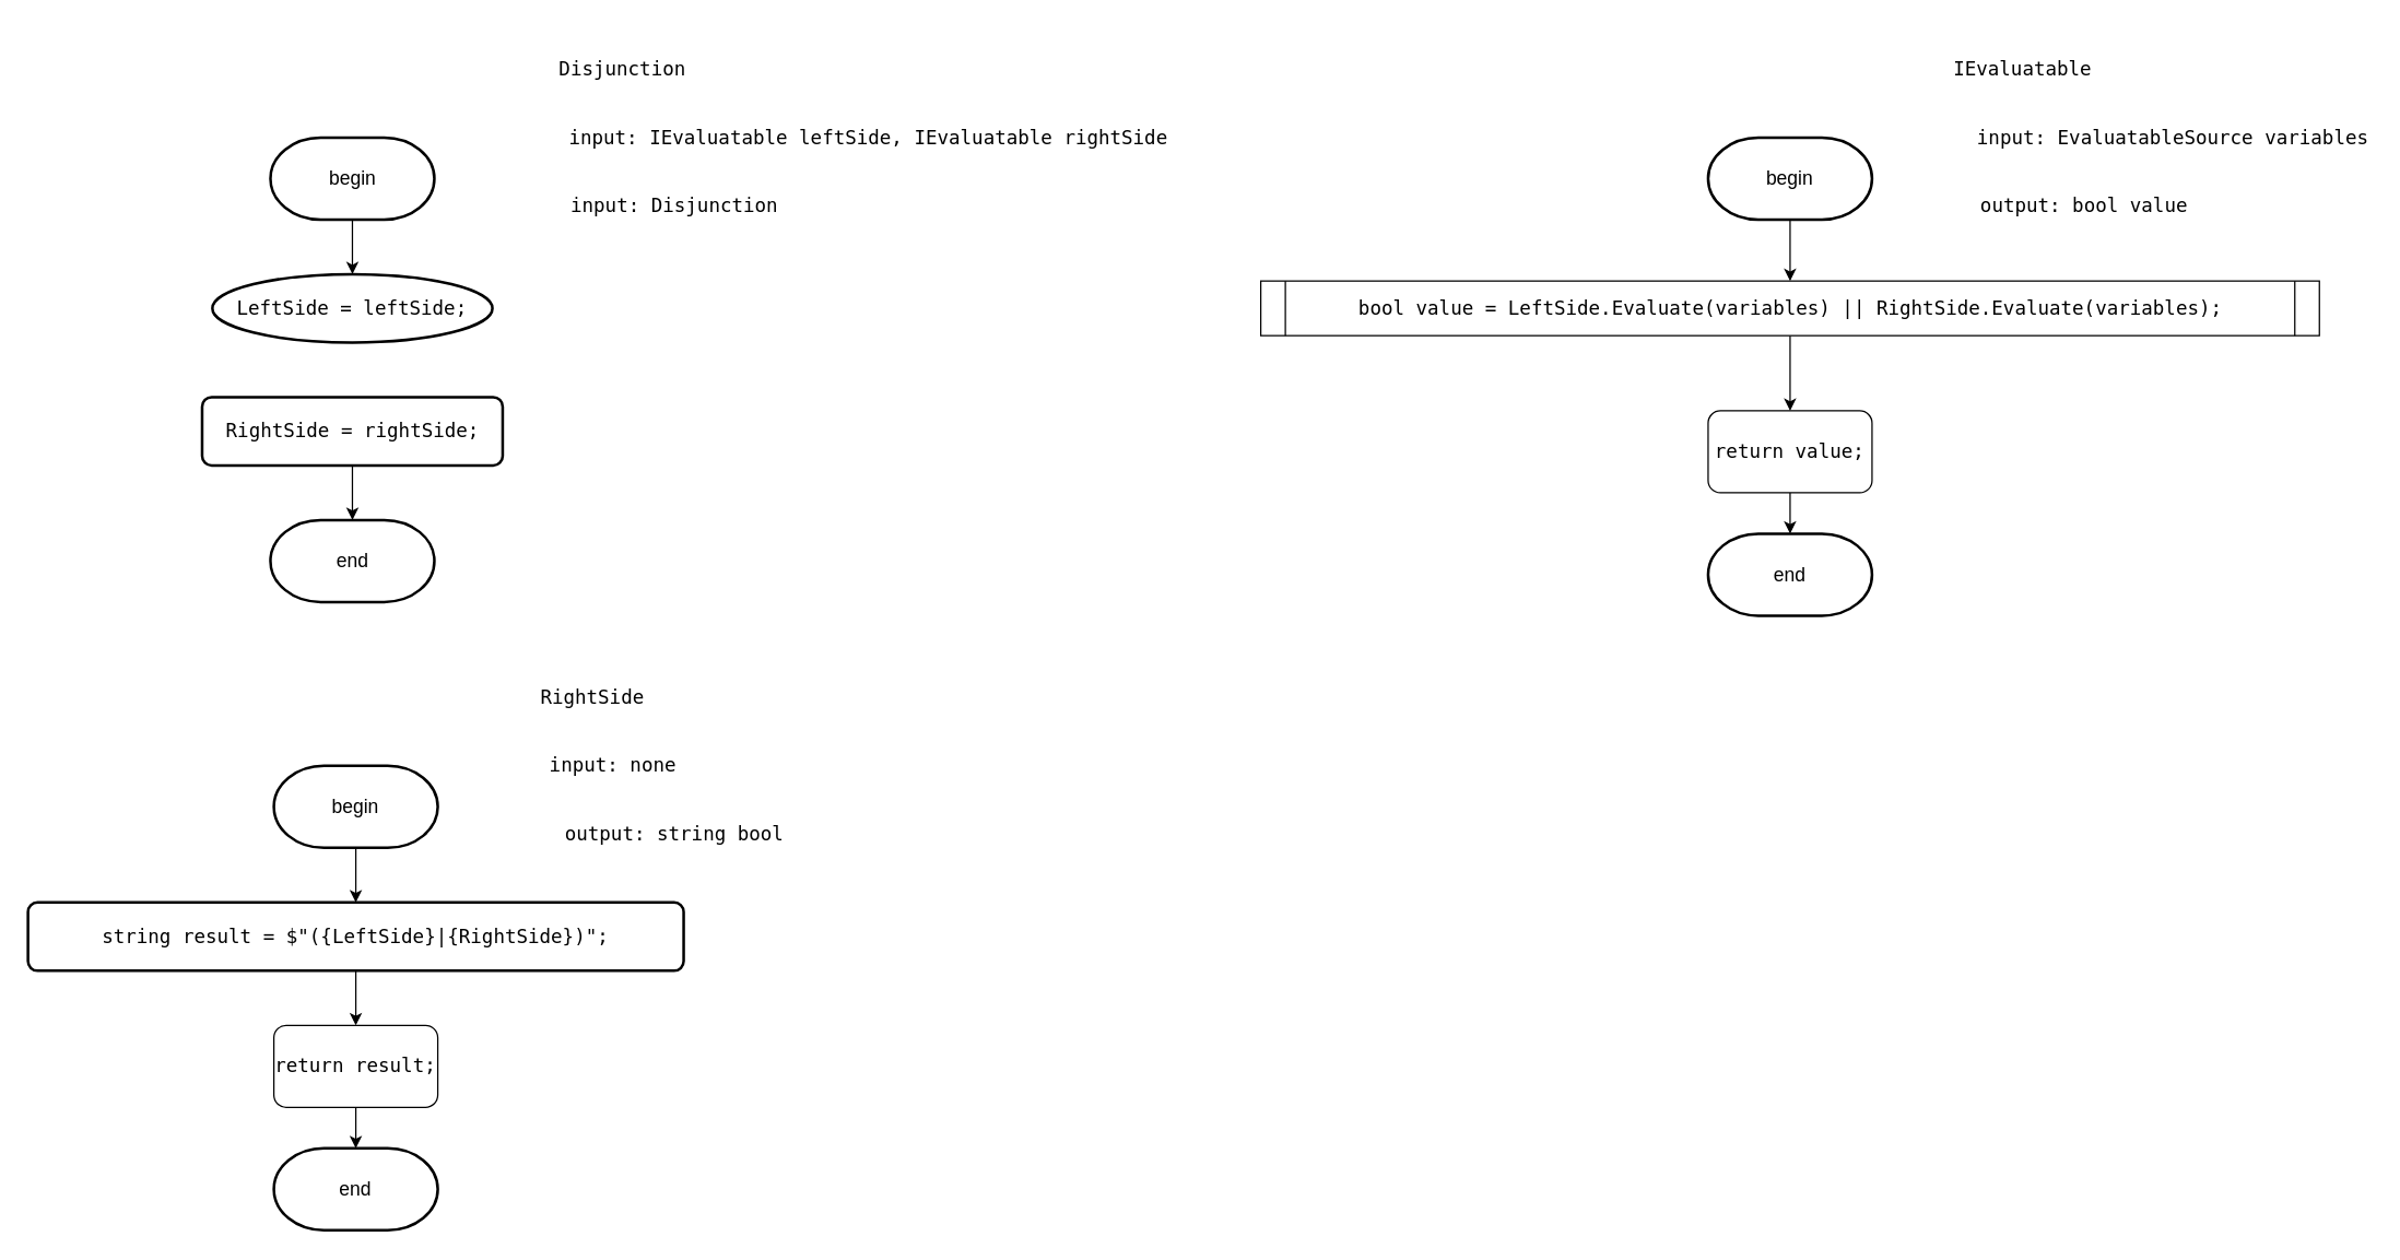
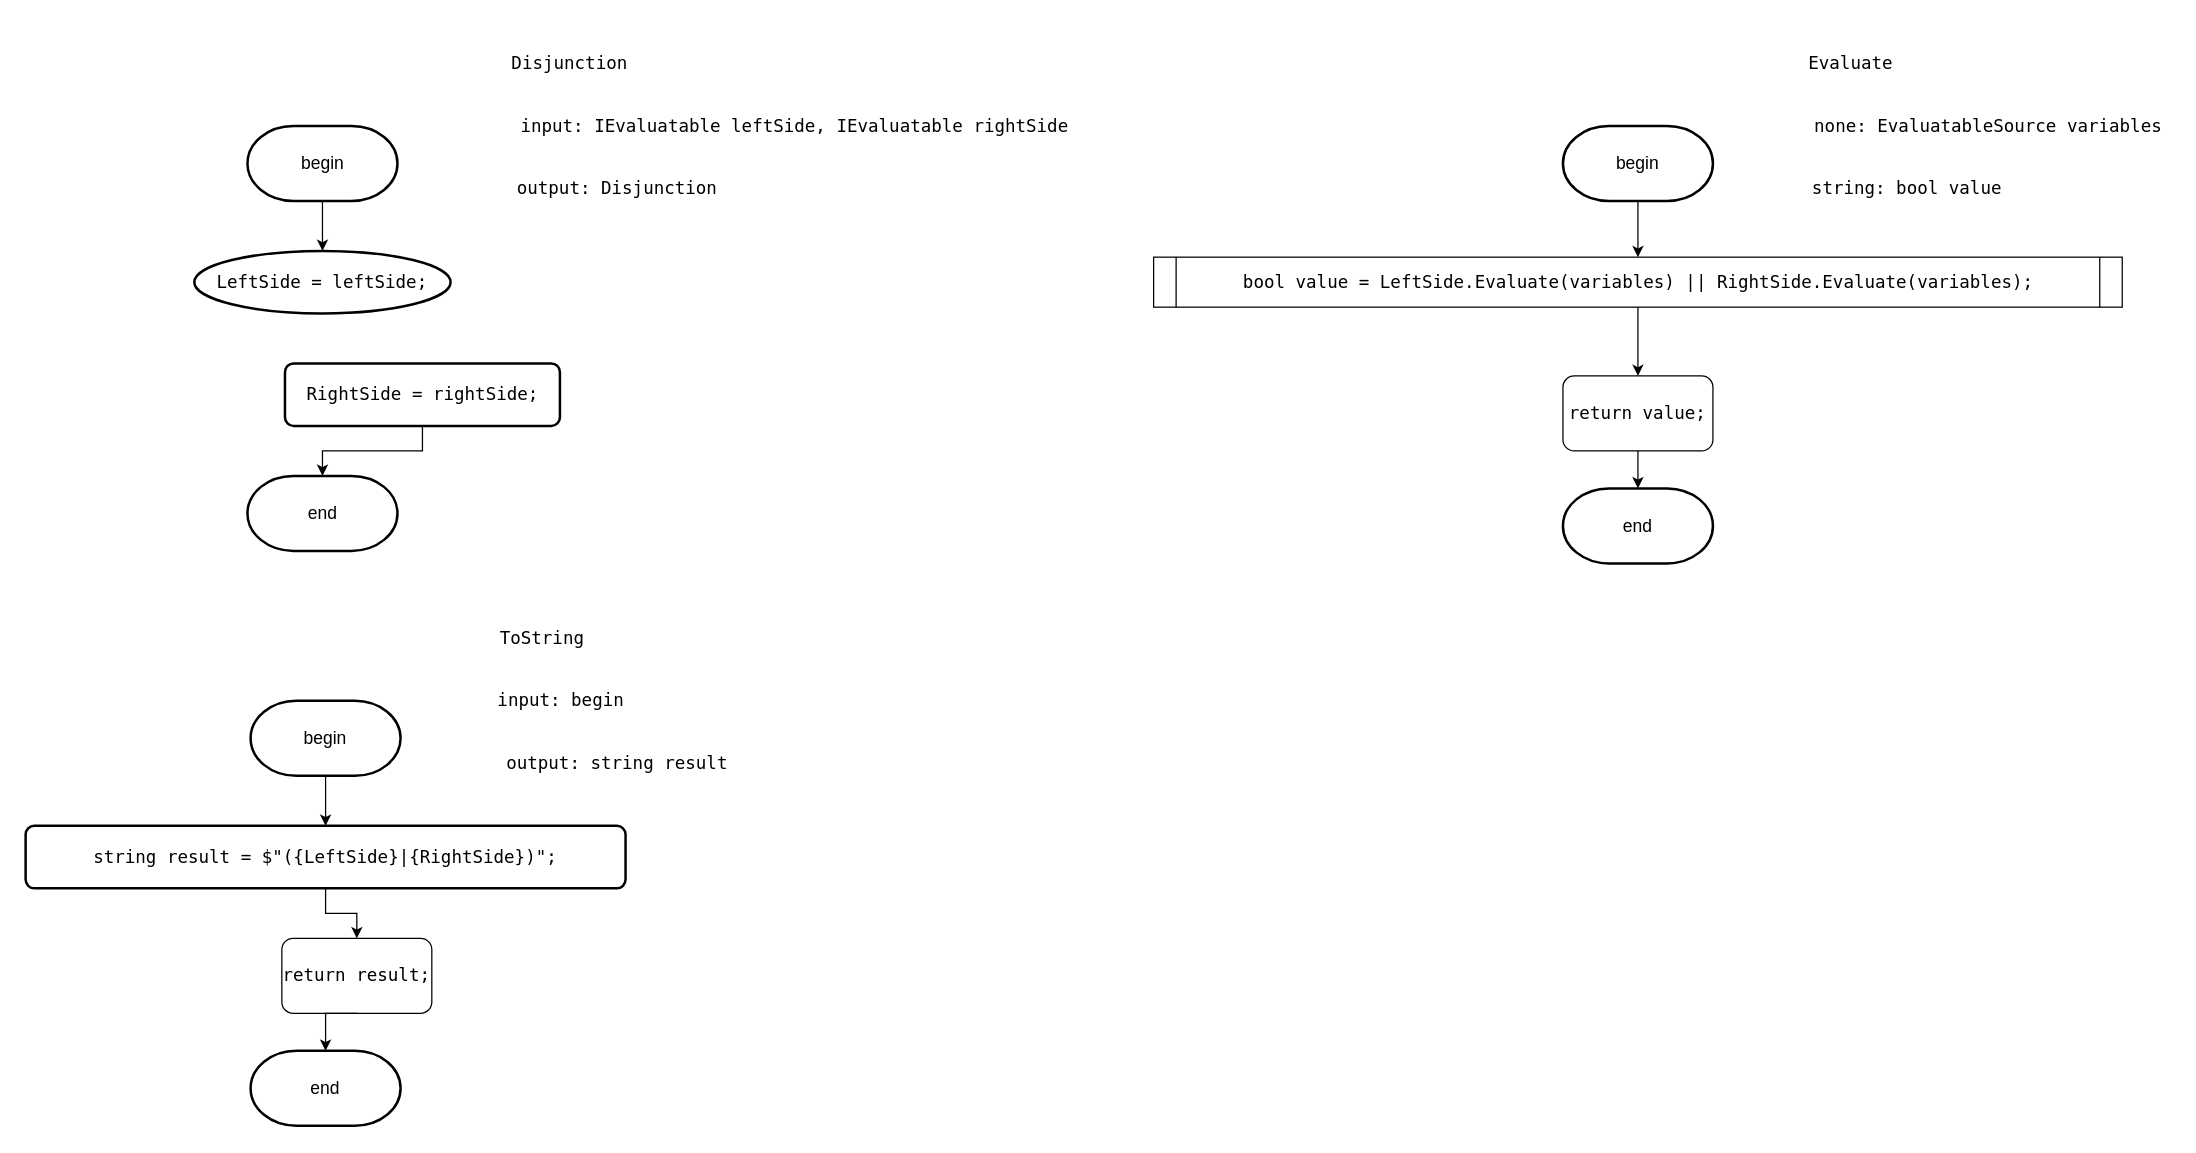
- <mxCell id="11" value="&lt;pre style=&quot;font-family: &amp;quot;JetBrains Mono&amp;quot;, monospace;&quot;&gt;IEvaluatable&lt;/pre&gt;" style="text;html=1;align=center;verticalAlign=middle;resizable=0;points=[];autosize=1;strokeColor=none;fillColor=none;labelBackgroundColor=none;fontSize=14;fontColor=#000000;" parent="1" vertex="1"><mxGeometry x="1435" y="20" width="90" height="60" as="geometry" /></mxCell>
+ <mxCell id="11" value="&lt;pre style=&quot;font-family: &amp;quot;JetBrains Mono&amp;quot;, monospace;&quot;&gt;Evaluate&lt;/pre&gt;" style="text;html=1;align=center;verticalAlign=middle;resizable=0;points=[];autosize=1;strokeColor=none;fillColor=none;labelBackgroundColor=none;fontSize=14;fontColor=#000000;" parent="1" vertex="1"><mxGeometry x="1435" y="20" width="90" height="60" as="geometry" /></mxCell>
- <mxCell id="14" value="&lt;pre style=&quot;font-family: &amp;quot;JetBrains Mono&amp;quot;, monospace;&quot;&gt;input: EvaluatableSource &lt;span style=&quot;white-space-collapse: collapse;&quot;&gt;variables&lt;/span&gt;&lt;/pre&gt;" style="text;html=1;align=center;verticalAlign=middle;resizable=0;points=[];autosize=1;strokeColor=none;fillColor=none;labelBackgroundColor=none;fontSize=14;fontColor=#000000;" parent="1" vertex="1"><mxGeometry x="1445" y="70" width="290" height="60" as="geometry" /></mxCell>
+ <mxCell id="14" value="&lt;pre style=&quot;font-family: &amp;quot;JetBrains Mono&amp;quot;, monospace;&quot;&gt;none: EvaluatableSource &lt;span style=&quot;white-space-collapse: collapse;&quot;&gt;variables&lt;/span&gt;&lt;/pre&gt;" style="text;html=1;align=center;verticalAlign=middle;resizable=0;points=[];autosize=1;strokeColor=none;fillColor=none;labelBackgroundColor=none;fontSize=14;fontColor=#000000;" parent="1" vertex="1"><mxGeometry x="1445" y="70" width="290" height="60" as="geometry" /></mxCell>
- <mxCell id="8" value="&lt;pre style=&quot;font-family: &amp;quot;JetBrains Mono&amp;quot;, monospace;&quot;&gt;input: Disjunction&lt;/pre&gt;" style="text;html=1;align=center;verticalAlign=middle;resizable=0;points=[];autosize=1;strokeColor=none;fillColor=none;labelBackgroundColor=none;fontSize=14;fontColor=#000000;" parent="1" vertex="1"><mxGeometry x="407.5" y="120" width="170" height="60" as="geometry" /></mxCell>
+ <mxCell id="8" value="&lt;pre style=&quot;font-family: &amp;quot;JetBrains Mono&amp;quot;, monospace;&quot;&gt;output: Disjunction&lt;/pre&gt;" style="text;html=1;align=center;verticalAlign=middle;resizable=0;points=[];autosize=1;strokeColor=none;fillColor=none;labelBackgroundColor=none;fontSize=14;fontColor=#000000;" parent="1" vertex="1"><mxGeometry x="407.5" y="120" width="170" height="60" as="geometry" /></mxCell>
- <mxCell id="15" value="&lt;pre style=&quot;font-family: &amp;quot;JetBrains Mono&amp;quot;, monospace;&quot;&gt;output: bool value&lt;/pre&gt;" style="text;html=1;align=center;verticalAlign=middle;resizable=0;points=[];autosize=1;strokeColor=none;fillColor=none;labelBackgroundColor=none;fontSize=14;fontColor=#000000;" parent="1" vertex="1"><mxGeometry x="1445" y="120" width="160" height="60" as="geometry" /></mxCell>
+ <mxCell id="15" value="&lt;pre style=&quot;font-family: &amp;quot;JetBrains Mono&amp;quot;, monospace;&quot;&gt;string: bool value&lt;/pre&gt;" style="text;html=1;align=center;verticalAlign=middle;resizable=0;points=[];autosize=1;strokeColor=none;fillColor=none;labelBackgroundColor=none;fontSize=14;fontColor=#000000;" parent="1" vertex="1"><mxGeometry x="1445" y="120" width="160" height="60" as="geometry" /></mxCell>
- <mxCell id="6" value="&lt;div style=&quot;&quot;&gt;&lt;pre style=&quot;font-family: &amp;quot;JetBrains Mono&amp;quot;, monospace;&quot;&gt;&lt;div&gt;&lt;pre style=&quot;font-family: &amp;quot;JetBrains Mono&amp;quot;, monospace;&quot;&gt;RightSide = &lt;span style=&quot;&quot;&gt;rightSide&lt;/span&gt;;&lt;/pre&gt;&lt;/div&gt;&lt;/pre&gt;&lt;/div&gt;" style="rounded=1;whiteSpace=wrap;html=1;absoluteArcSize=1;arcSize=14;strokeWidth=2;labelBackgroundColor=none;fontSize=14;fontColor=#000000;" parent="1" vertex="1"><mxGeometry x="147.5" y="290" width="220" height="50" as="geometry" /></mxCell>
+ <mxCell id="6" value="&lt;div style=&quot;&quot;&gt;&lt;pre style=&quot;font-family: &amp;quot;JetBrains Mono&amp;quot;, monospace;&quot;&gt;&lt;div&gt;&lt;pre style=&quot;font-family: &amp;quot;JetBrains Mono&amp;quot;, monospace;&quot;&gt;RightSide = &lt;span style=&quot;&quot;&gt;rightSide&lt;/span&gt;;&lt;/pre&gt;&lt;/div&gt;&lt;/pre&gt;&lt;/div&gt;" style="rounded=1;whiteSpace=wrap;html=1;absoluteArcSize=1;arcSize=14;strokeWidth=2;labelBackgroundColor=none;fontSize=14;fontColor=#000000;" parent="1" vertex="1"><mxGeometry x="227.5" y="290" width="220" height="50" as="geometry" /></mxCell>
- <mxCell id="17" value="&lt;pre style=&quot;font-family: &amp;quot;JetBrains Mono&amp;quot;, monospace;&quot;&gt;RightSide&lt;/pre&gt;" style="text;html=1;align=center;verticalAlign=middle;resizable=0;points=[];autosize=1;strokeColor=none;fillColor=none;labelBackgroundColor=none;fontSize=14;fontColor=#000000;" parent="1" vertex="1"><mxGeometry x="387.5" y="480" width="90" height="60" as="geometry" /></mxCell>
+ <mxCell id="17" value="&lt;pre style=&quot;font-family: &amp;quot;JetBrains Mono&amp;quot;, monospace;&quot;&gt;ToString&lt;/pre&gt;" style="text;html=1;align=center;verticalAlign=middle;resizable=0;points=[];autosize=1;strokeColor=none;fillColor=none;labelBackgroundColor=none;fontSize=14;fontColor=#000000;" parent="1" vertex="1"><mxGeometry x="387.5" y="480" width="90" height="60" as="geometry" /></mxCell>
- <mxCell id="22" value="&lt;pre style=&quot;font-family: &amp;quot;JetBrains Mono&amp;quot;, monospace;&quot;&gt;input: none&lt;/pre&gt;" style="text;html=1;align=center;verticalAlign=middle;resizable=0;points=[];autosize=1;strokeColor=none;fillColor=none;labelBackgroundColor=none;fontSize=14;fontColor=#000000;" parent="1" vertex="1"><mxGeometry x="392.5" y="530" width="110" height="60" as="geometry" /></mxCell>
+ <mxCell id="22" value="&lt;pre style=&quot;font-family: &amp;quot;JetBrains Mono&amp;quot;, monospace;&quot;&gt;input: begin&lt;/pre&gt;" style="text;html=1;align=center;verticalAlign=middle;resizable=0;points=[];autosize=1;strokeColor=none;fillColor=none;labelBackgroundColor=none;fontSize=14;fontColor=#000000;" parent="1" vertex="1"><mxGeometry x="392.5" y="530" width="110" height="60" as="geometry" /></mxCell>
- <mxCell id="23" value="&lt;pre style=&quot;font-family: &amp;quot;JetBrains Mono&amp;quot;, monospace;&quot;&gt;output: string bool&lt;/pre&gt;" style="text;html=1;align=center;verticalAlign=middle;resizable=0;points=[];autosize=1;strokeColor=none;fillColor=none;labelBackgroundColor=none;fontSize=14;fontColor=#000000;" parent="1" vertex="1"><mxGeometry x="397.5" y="580" width="190" height="60" as="geometry" /></mxCell>
+ <mxCell id="23" value="&lt;pre style=&quot;font-family: &amp;quot;JetBrains Mono&amp;quot;, monospace;&quot;&gt;output: string result&lt;/pre&gt;" style="text;html=1;align=center;verticalAlign=middle;resizable=0;points=[];autosize=1;strokeColor=none;fillColor=none;labelBackgroundColor=none;fontSize=14;fontColor=#000000;" parent="1" vertex="1"><mxGeometry x="397.5" y="580" width="190" height="60" as="geometry" /></mxCell>
- <mxCell id="27" value="&lt;div style=&quot;&quot;&gt;&lt;pre style=&quot;font-family: &amp;quot;JetBrains Mono&amp;quot;, monospace;&quot;&gt;&lt;span style=&quot;&quot;&gt;return &lt;/span&gt;&lt;span style=&quot;&quot;&gt;result&lt;/span&gt;;&lt;/pre&gt;&lt;/div&gt;" style="rounded=1;whiteSpace=wrap;html=1;labelBackgroundColor=none;fontSize=14;fontColor=#000000;" parent="1" vertex="1"><mxGeometry x="200" y="750" width="120" height="60" as="geometry" /></mxCell>
+ <mxCell id="27" value="&lt;div style=&quot;&quot;&gt;&lt;pre style=&quot;font-family: &amp;quot;JetBrains Mono&amp;quot;, monospace;&quot;&gt;&lt;span style=&quot;&quot;&gt;return &lt;/span&gt;&lt;span style=&quot;&quot;&gt;result&lt;/span&gt;;&lt;/pre&gt;&lt;/div&gt;" style="rounded=1;whiteSpace=wrap;html=1;labelBackgroundColor=none;fontSize=14;fontColor=#000000;" parent="1" vertex="1"><mxGeometry x="225" y="750" width="120" height="60" as="geometry" /></mxCell>
